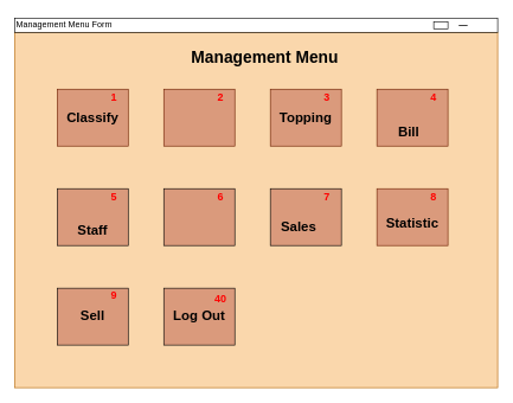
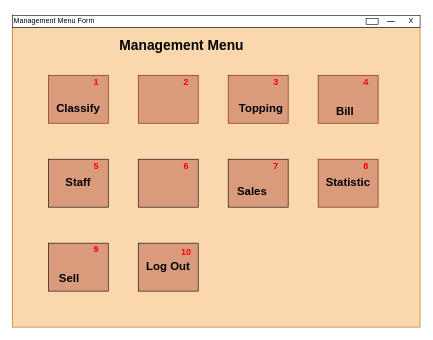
+ <mxCell id="5" value="X" style="text;html=1;strokeColor=none;fillColor=none;align=center;verticalAlign=middle;whiteSpace=wrap;rounded=0;" vertex="1" parent="1"><mxGeometry x="670" y="25" width="30" height="20" as="geometry" /></mxCell>
- <mxCell id="8" value="&lt;font size=&quot;1&quot;&gt;&lt;b style=&quot;font-size: 23px&quot;&gt;Management Menu&lt;/b&gt;&lt;/font&gt;" style="text;html=1;strokeColor=none;fillColor=none;align=center;verticalAlign=middle;whiteSpace=wrap;rounded=0;" vertex="1" parent="1"><mxGeometry x="265" y="65" width="215" height="30" as="geometry" /></mxCell>
+ <mxCell id="8" value="&lt;font size=&quot;1&quot;&gt;&lt;b style=&quot;font-size: 23px&quot;&gt;Management Menu&lt;/b&gt;&lt;/font&gt;" style="text;html=1;strokeColor=none;fillColor=none;align=center;verticalAlign=middle;whiteSpace=wrap;rounded=0;" vertex="1" parent="1"><mxGeometry x="195" y="60" width="215" height="30" as="geometry" /></mxCell>
- <mxCell id="19" value="&lt;b&gt;Classify&lt;/b&gt;" style="text;html=1;strokeColor=none;fillColor=none;align=center;verticalAlign=middle;whiteSpace=wrap;rounded=0;fontSize=19;" vertex="1" parent="1"><mxGeometry x="100" y="150" width="60" height="30" as="geometry" /></mxCell>
+ <mxCell id="19" value="&lt;b&gt;Classify&lt;/b&gt;" style="text;html=1;strokeColor=none;fillColor=none;align=center;verticalAlign=middle;whiteSpace=wrap;rounded=0;fontSize=19;" vertex="1" parent="1"><mxGeometry x="100" y="165" width="60" height="30" as="geometry" /></mxCell>
- <mxCell id="20" value="&lt;b&gt;Topping&lt;/b&gt;" style="text;html=1;strokeColor=none;fillColor=none;align=center;verticalAlign=middle;whiteSpace=wrap;rounded=0;fontSize=19;" vertex="1" parent="1"><mxGeometry x="400" y="150" width="60" height="30" as="geometry" /></mxCell>
+ <mxCell id="20" value="&lt;b&gt;Topping&lt;/b&gt;" style="text;html=1;strokeColor=none;fillColor=none;align=center;verticalAlign=middle;whiteSpace=wrap;rounded=0;fontSize=19;" vertex="1" parent="1"><mxGeometry x="405" y="165" width="60" height="30" as="geometry" /></mxCell>
- <mxCell id="24" value="&lt;b&gt;Statistic&lt;/b&gt;" style="text;html=1;strokeColor=none;fillColor=none;align=center;verticalAlign=middle;whiteSpace=wrap;rounded=0;fontSize=19;" vertex="1" parent="1"><mxGeometry x="550" y="300" width="60" height="30" as="geometry" /></mxCell>
+ <mxCell id="24" value="&lt;b&gt;Statistic&lt;/b&gt;" style="text;html=1;strokeColor=none;fillColor=none;align=center;verticalAlign=middle;whiteSpace=wrap;rounded=0;fontSize=19;" vertex="1" parent="1"><mxGeometry x="550" y="290" width="60" height="30" as="geometry" /></mxCell>
- <mxCell id="22" value="&lt;b&gt;Staff&lt;/b&gt;" style="text;html=1;strokeColor=none;fillColor=none;align=center;verticalAlign=middle;whiteSpace=wrap;rounded=0;fontSize=19;" vertex="1" parent="1"><mxGeometry x="100" y="310" width="60" height="30" as="geometry" /></mxCell>
+ <mxCell id="22" value="&lt;b&gt;Staff&lt;/b&gt;" style="text;html=1;strokeColor=none;fillColor=none;align=center;verticalAlign=middle;whiteSpace=wrap;rounded=0;fontSize=19;" vertex="1" parent="1"><mxGeometry x="100" y="290" width="60" height="30" as="geometry" /></mxCell>
- <mxCell id="36" value="&lt;font style=&quot;font-size: 15px&quot; color=&quot;#ff0000&quot;&gt;&lt;b&gt;40&lt;/b&gt;&lt;/font&gt;" style="text;html=1;strokeColor=none;fillColor=none;align=center;verticalAlign=middle;whiteSpace=wrap;rounded=0;fontSize=19;" vertex="1" parent="1"><mxGeometry x="280" y="405" width="60" height="30" as="geometry" /></mxCell>
+ <mxCell id="36" value="&lt;font style=&quot;font-size: 15px&quot; color=&quot;#ff0000&quot;&gt;&lt;b&gt;10&lt;/b&gt;&lt;/font&gt;" style="text;html=1;strokeColor=none;fillColor=none;align=center;verticalAlign=middle;whiteSpace=wrap;rounded=0;fontSize=19;" vertex="1" parent="1"><mxGeometry x="280" y="405" width="60" height="30" as="geometry" /></mxCell>
- <mxCell id="25" value="&lt;b&gt;Sell&lt;/b&gt;" style="text;html=1;strokeColor=none;fillColor=none;align=center;verticalAlign=middle;whiteSpace=wrap;rounded=0;fontSize=19;" vertex="1" parent="1"><mxGeometry x="100" y="430" width="60" height="30" as="geometry" /></mxCell>
+ <mxCell id="25" value="&lt;b&gt;Sell&lt;/b&gt;" style="text;html=1;strokeColor=none;fillColor=none;align=center;verticalAlign=middle;whiteSpace=wrap;rounded=0;fontSize=19;" vertex="1" parent="1"><mxGeometry x="85" y="450" width="60" height="30" as="geometry" /></mxCell>
